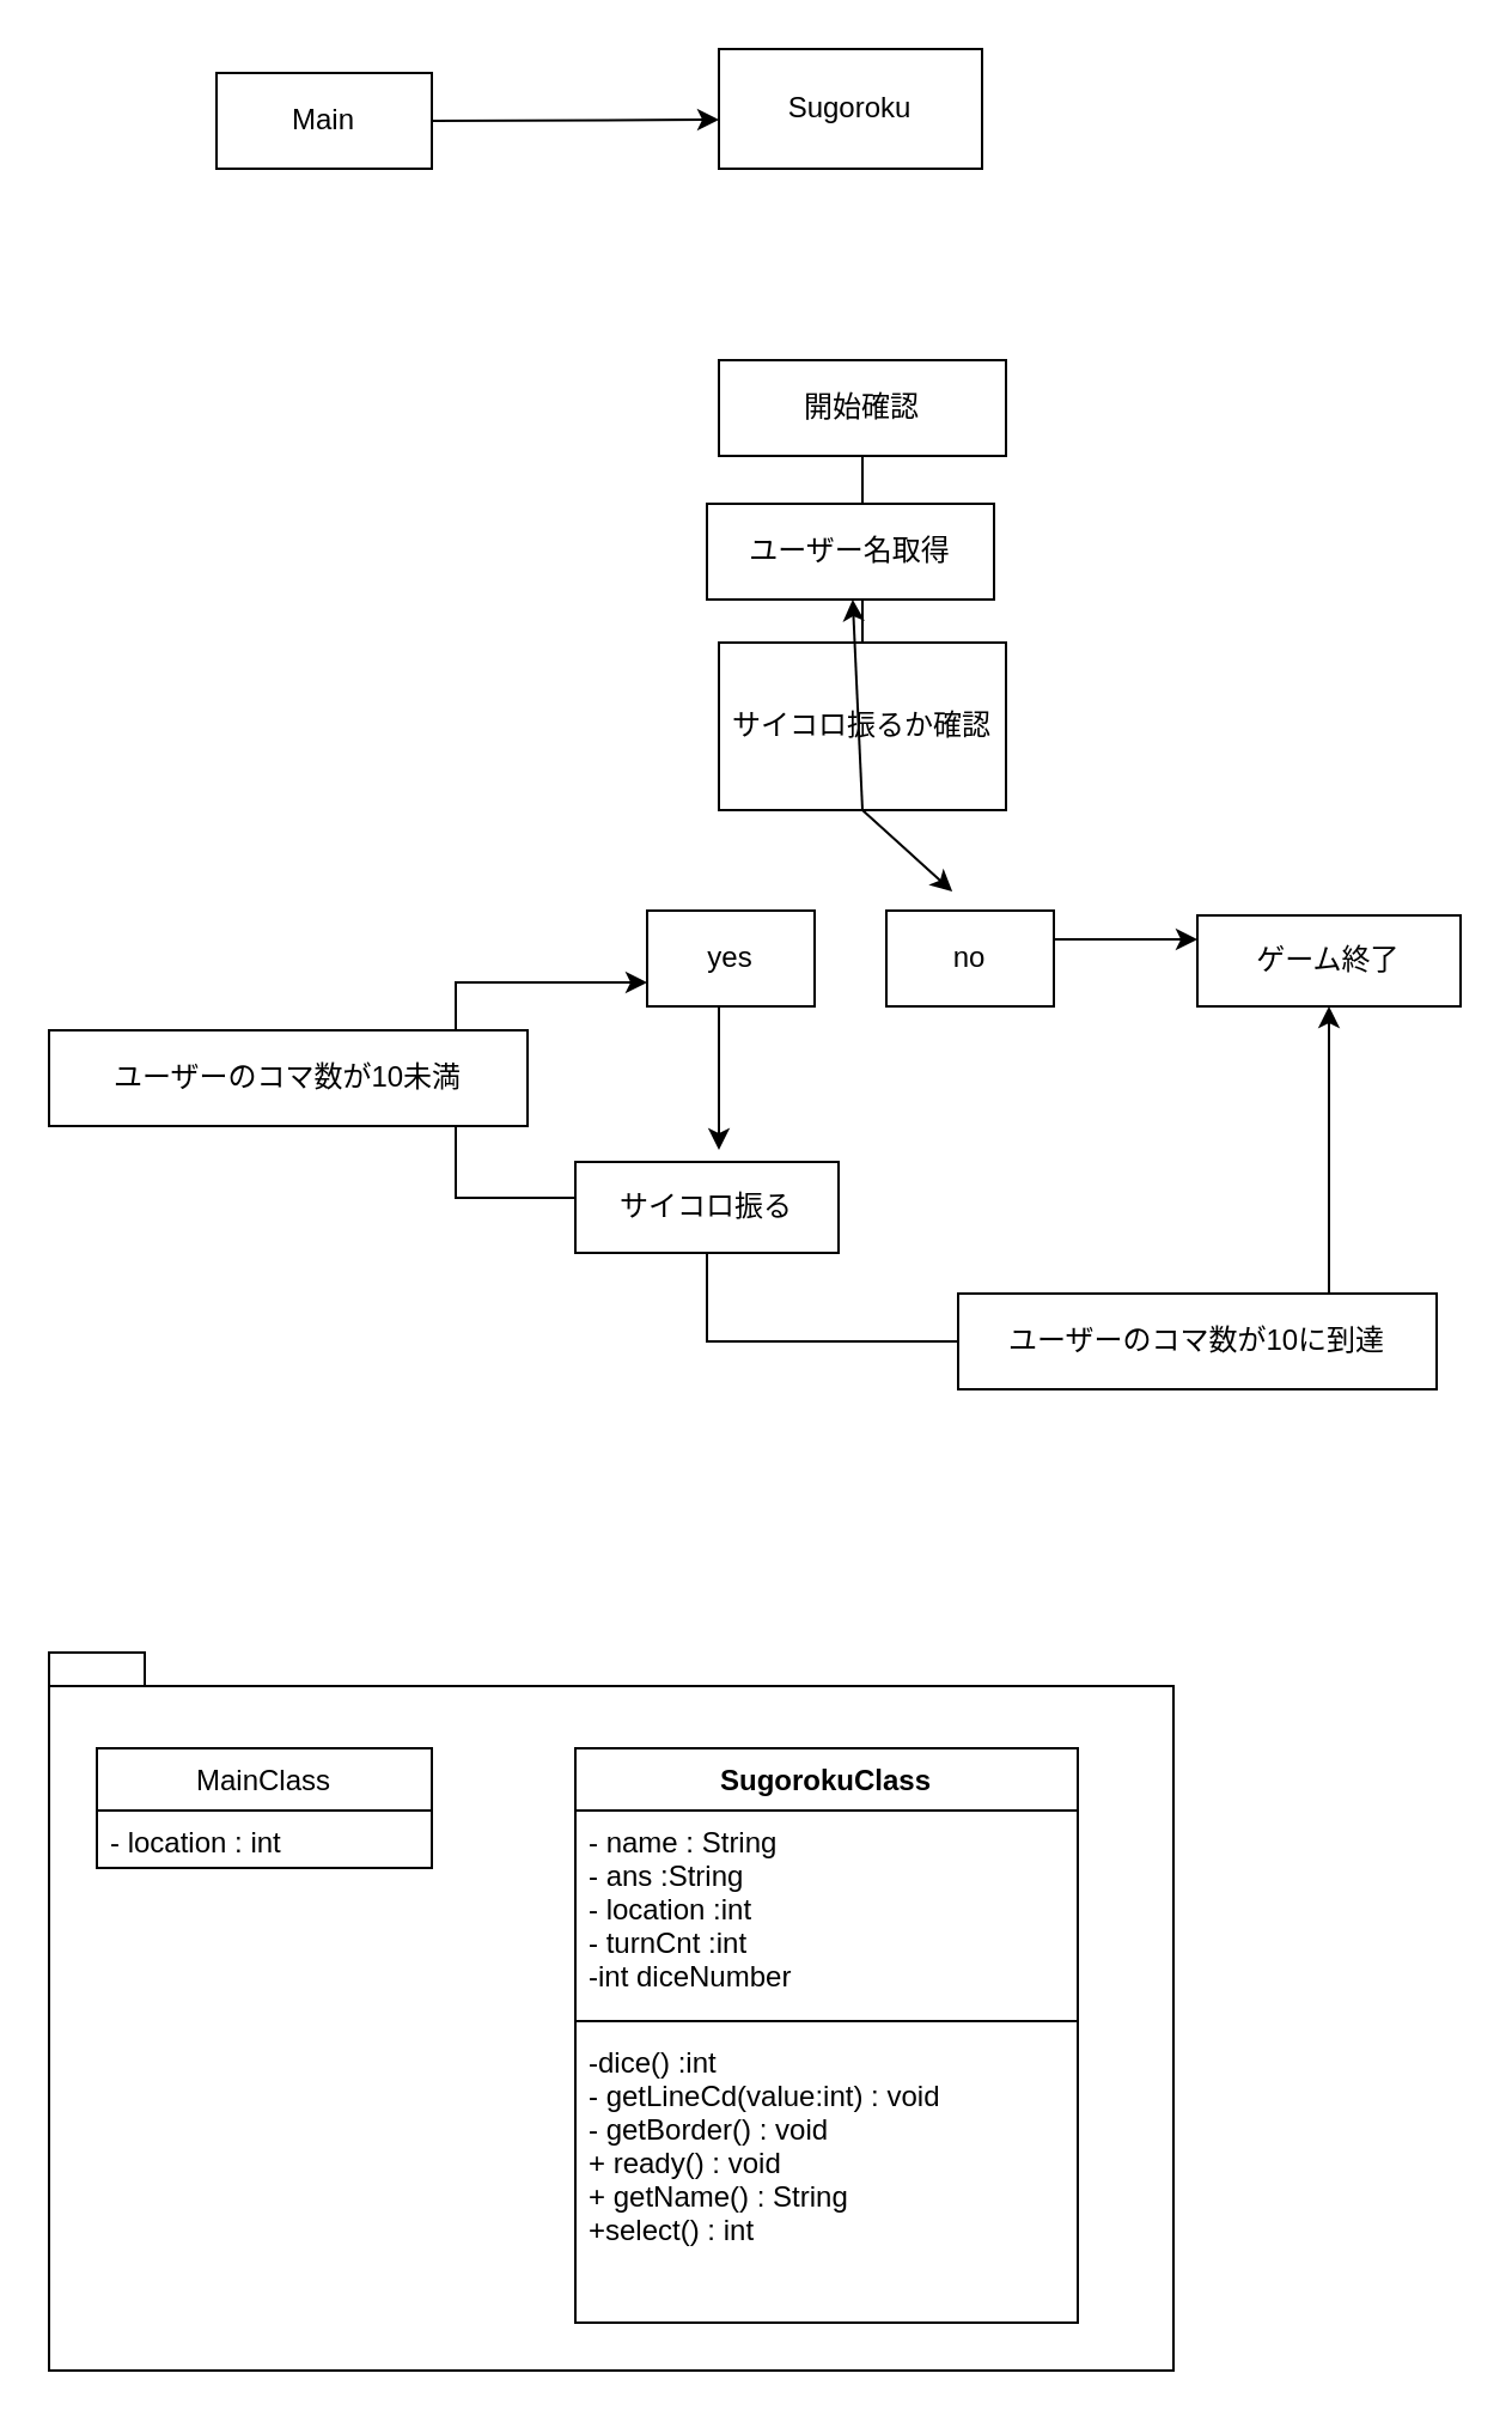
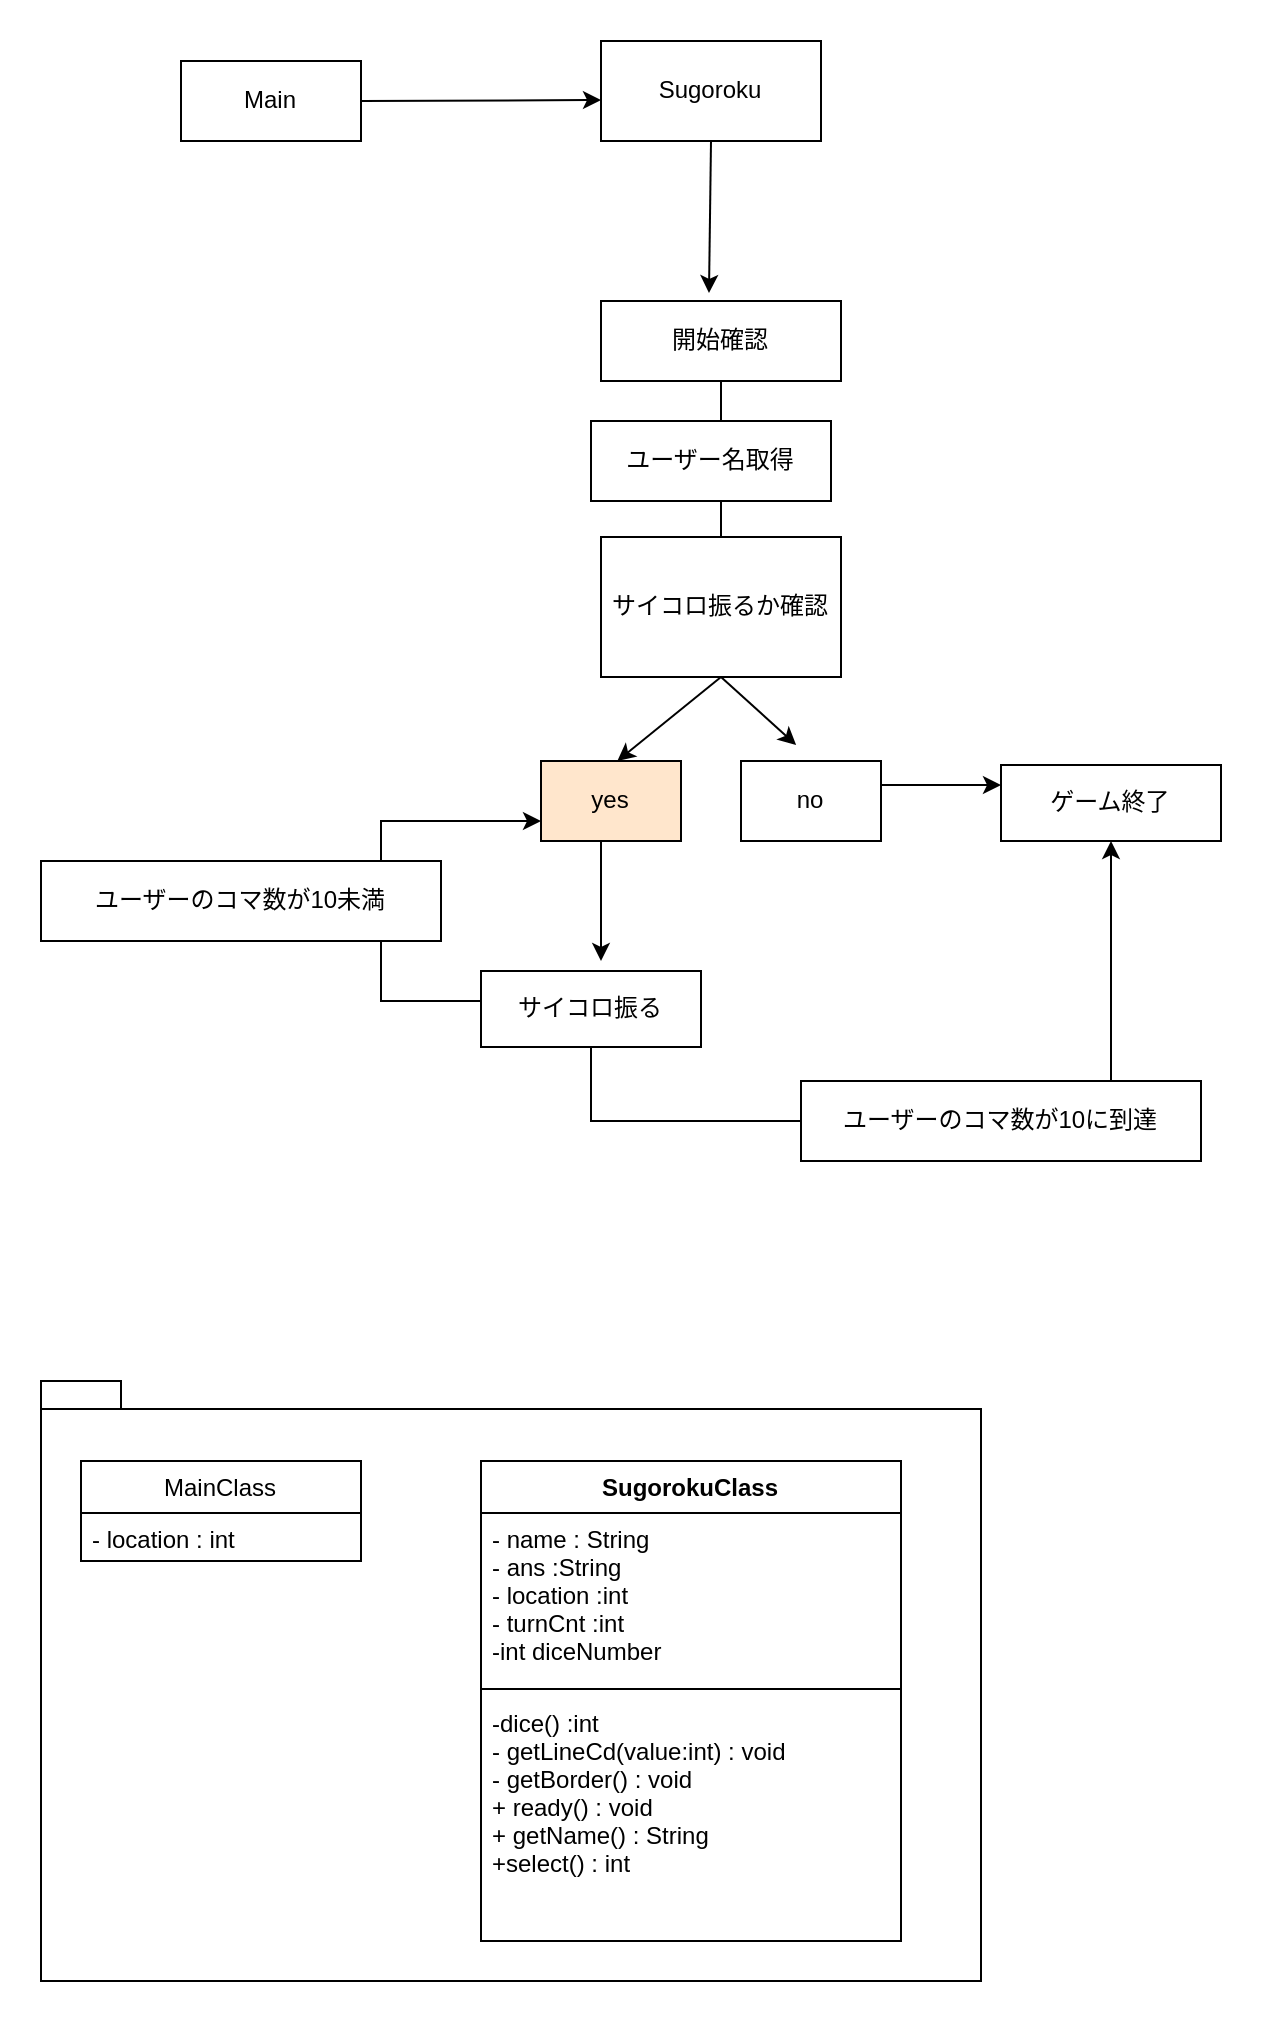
+ <mxCell id="27" value="" style="endArrow=classic;html=1;rounded=0;exitX=0.5;exitY=1;exitDx=0;exitDy=0;entryX=0.45;entryY=-0.1;entryDx=0;entryDy=0;entryPerimeter=0;" edge="1" parent="1" source="10" target="12"><mxGeometry width="50" height="50" relative="1" as="geometry"><mxPoint x="360" y="80" as="sourcePoint" /><mxPoint x="355" y="140" as="targetPoint" /></mxGeometry></mxCell>
- <mxCell id="16" value="" style="endArrow=classic;html=1;rounded=0;exitX=0.5;exitY=1;exitDx=0;exitDy=0;" edge="1" parent="1" source="13" target="19"><mxGeometry width="50" height="50" relative="1" as="geometry"><mxPoint x="360" y="608" as="sourcePoint" /><mxPoint x="330" y="318" as="targetPoint" /></mxGeometry></mxCell>
+ <mxCell id="16" value="" style="endArrow=classic;html=1;rounded=0;exitX=0.5;exitY=1;exitDx=0;exitDy=0;entryX=0.545;entryY=0;entryDx=0;entryDy=0;entryPerimeter=0;" edge="1" parent="1" source="13" target="14"><mxGeometry width="50" height="50" relative="1" as="geometry"><mxPoint x="360" y="608" as="sourcePoint" /><mxPoint x="330" y="318" as="targetPoint" /></mxGeometry></mxCell>
- <mxCell id="14" value="yes" style="rounded=0;whiteSpace=wrap;html=1;" vertex="1" parent="1"><mxGeometry x="270" y="380" width="70" height="40" as="geometry" /></mxCell>
+ <mxCell id="14" value="yes" style="rounded=0;whiteSpace=wrap;html=1;fillColor=#ffe6cc;" vertex="1" parent="1"><mxGeometry x="270" y="380" width="70" height="40" as="geometry" /></mxCell>
